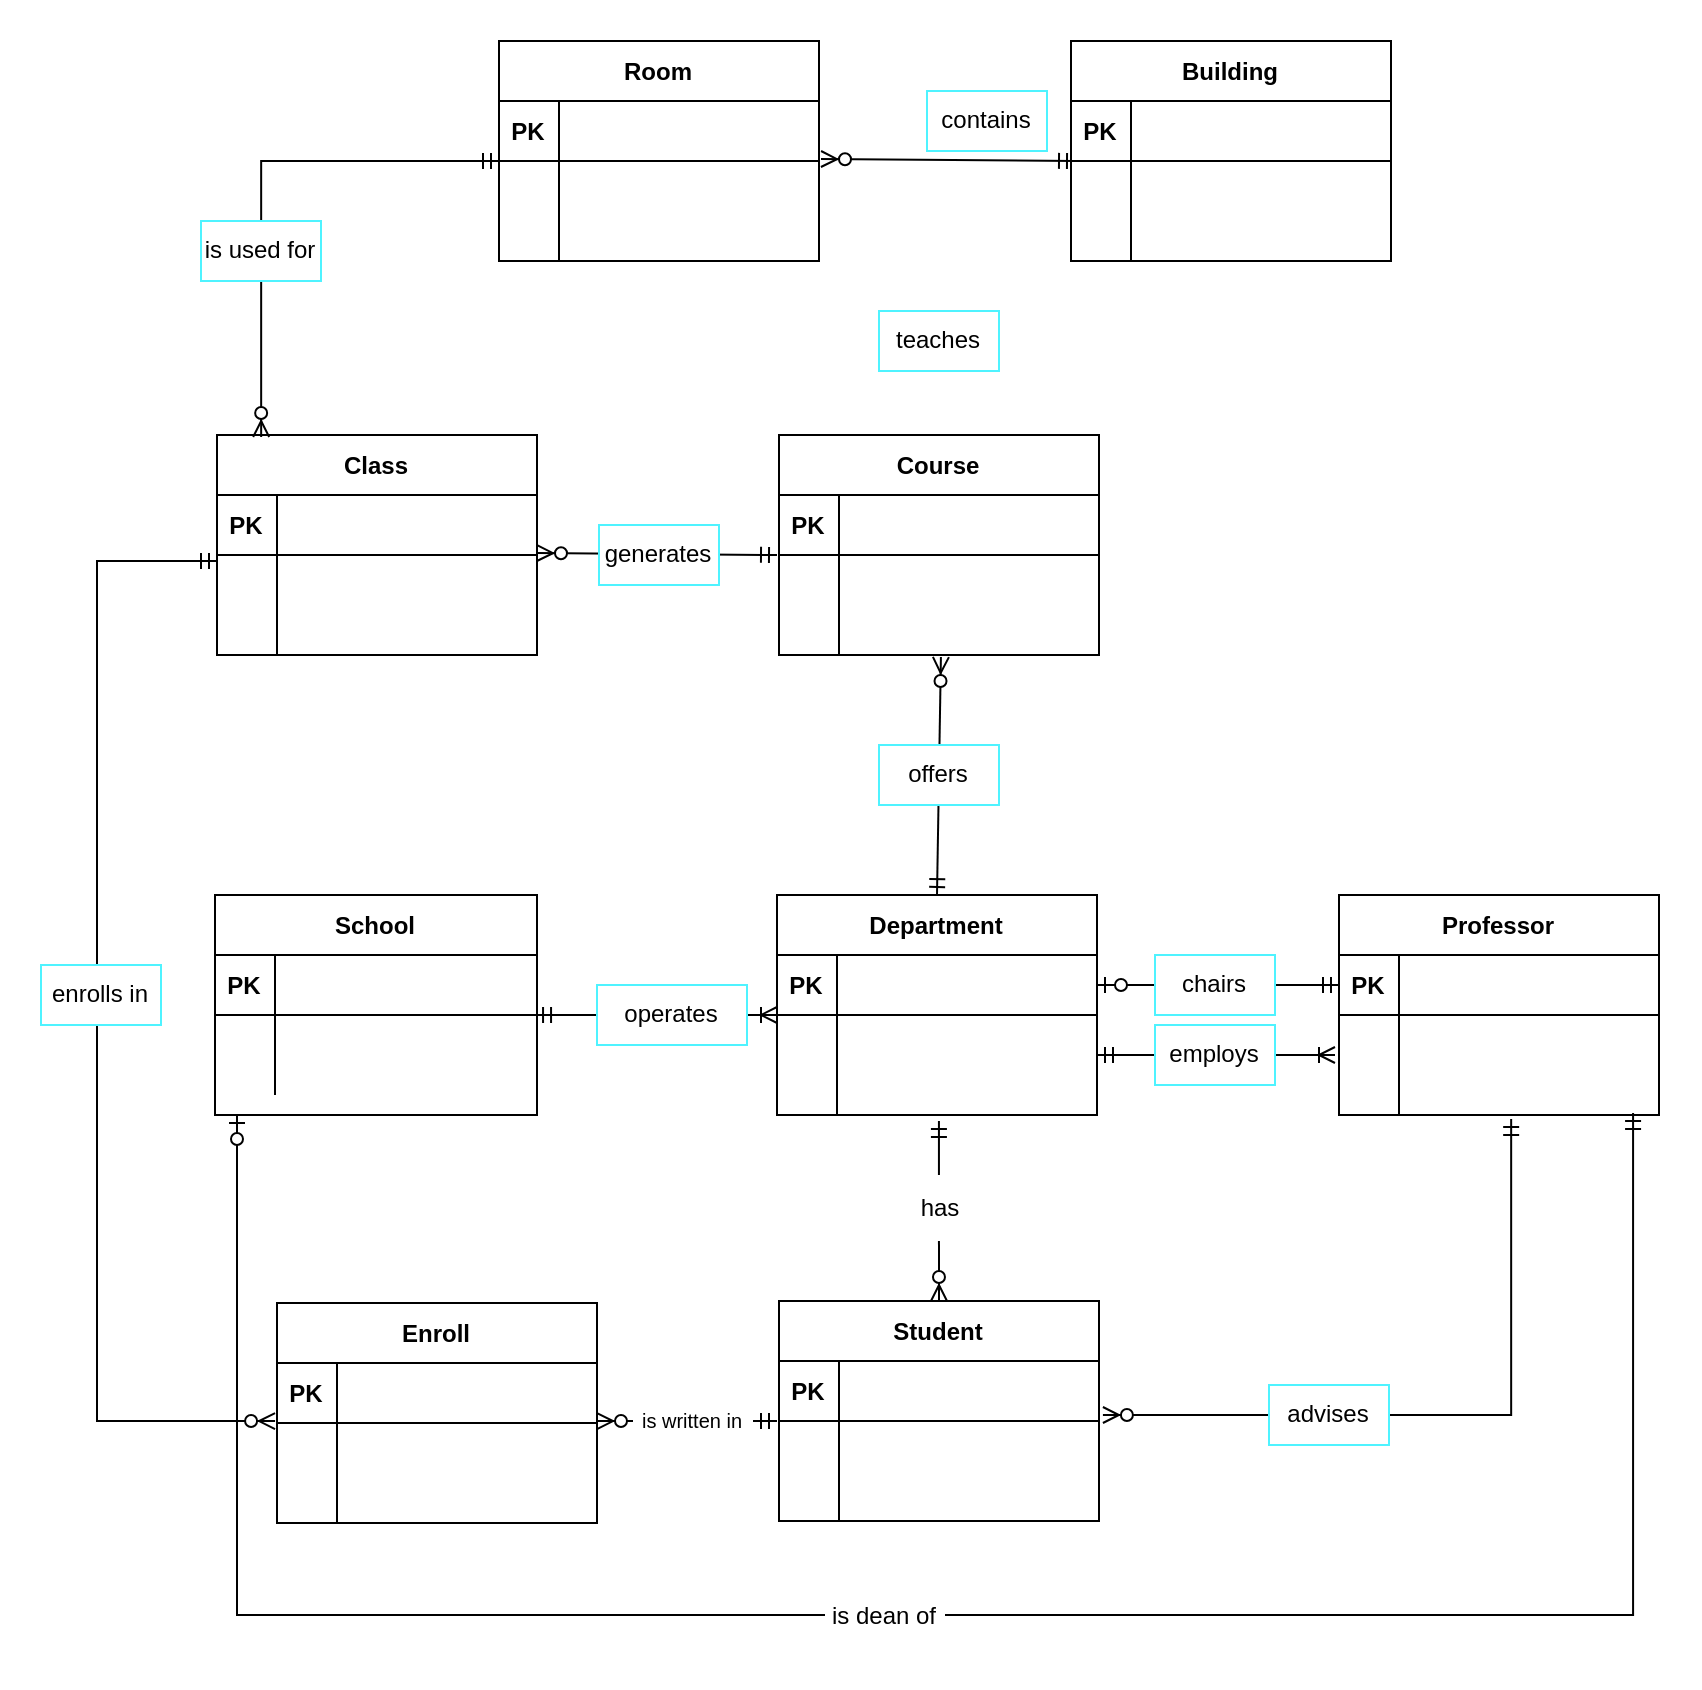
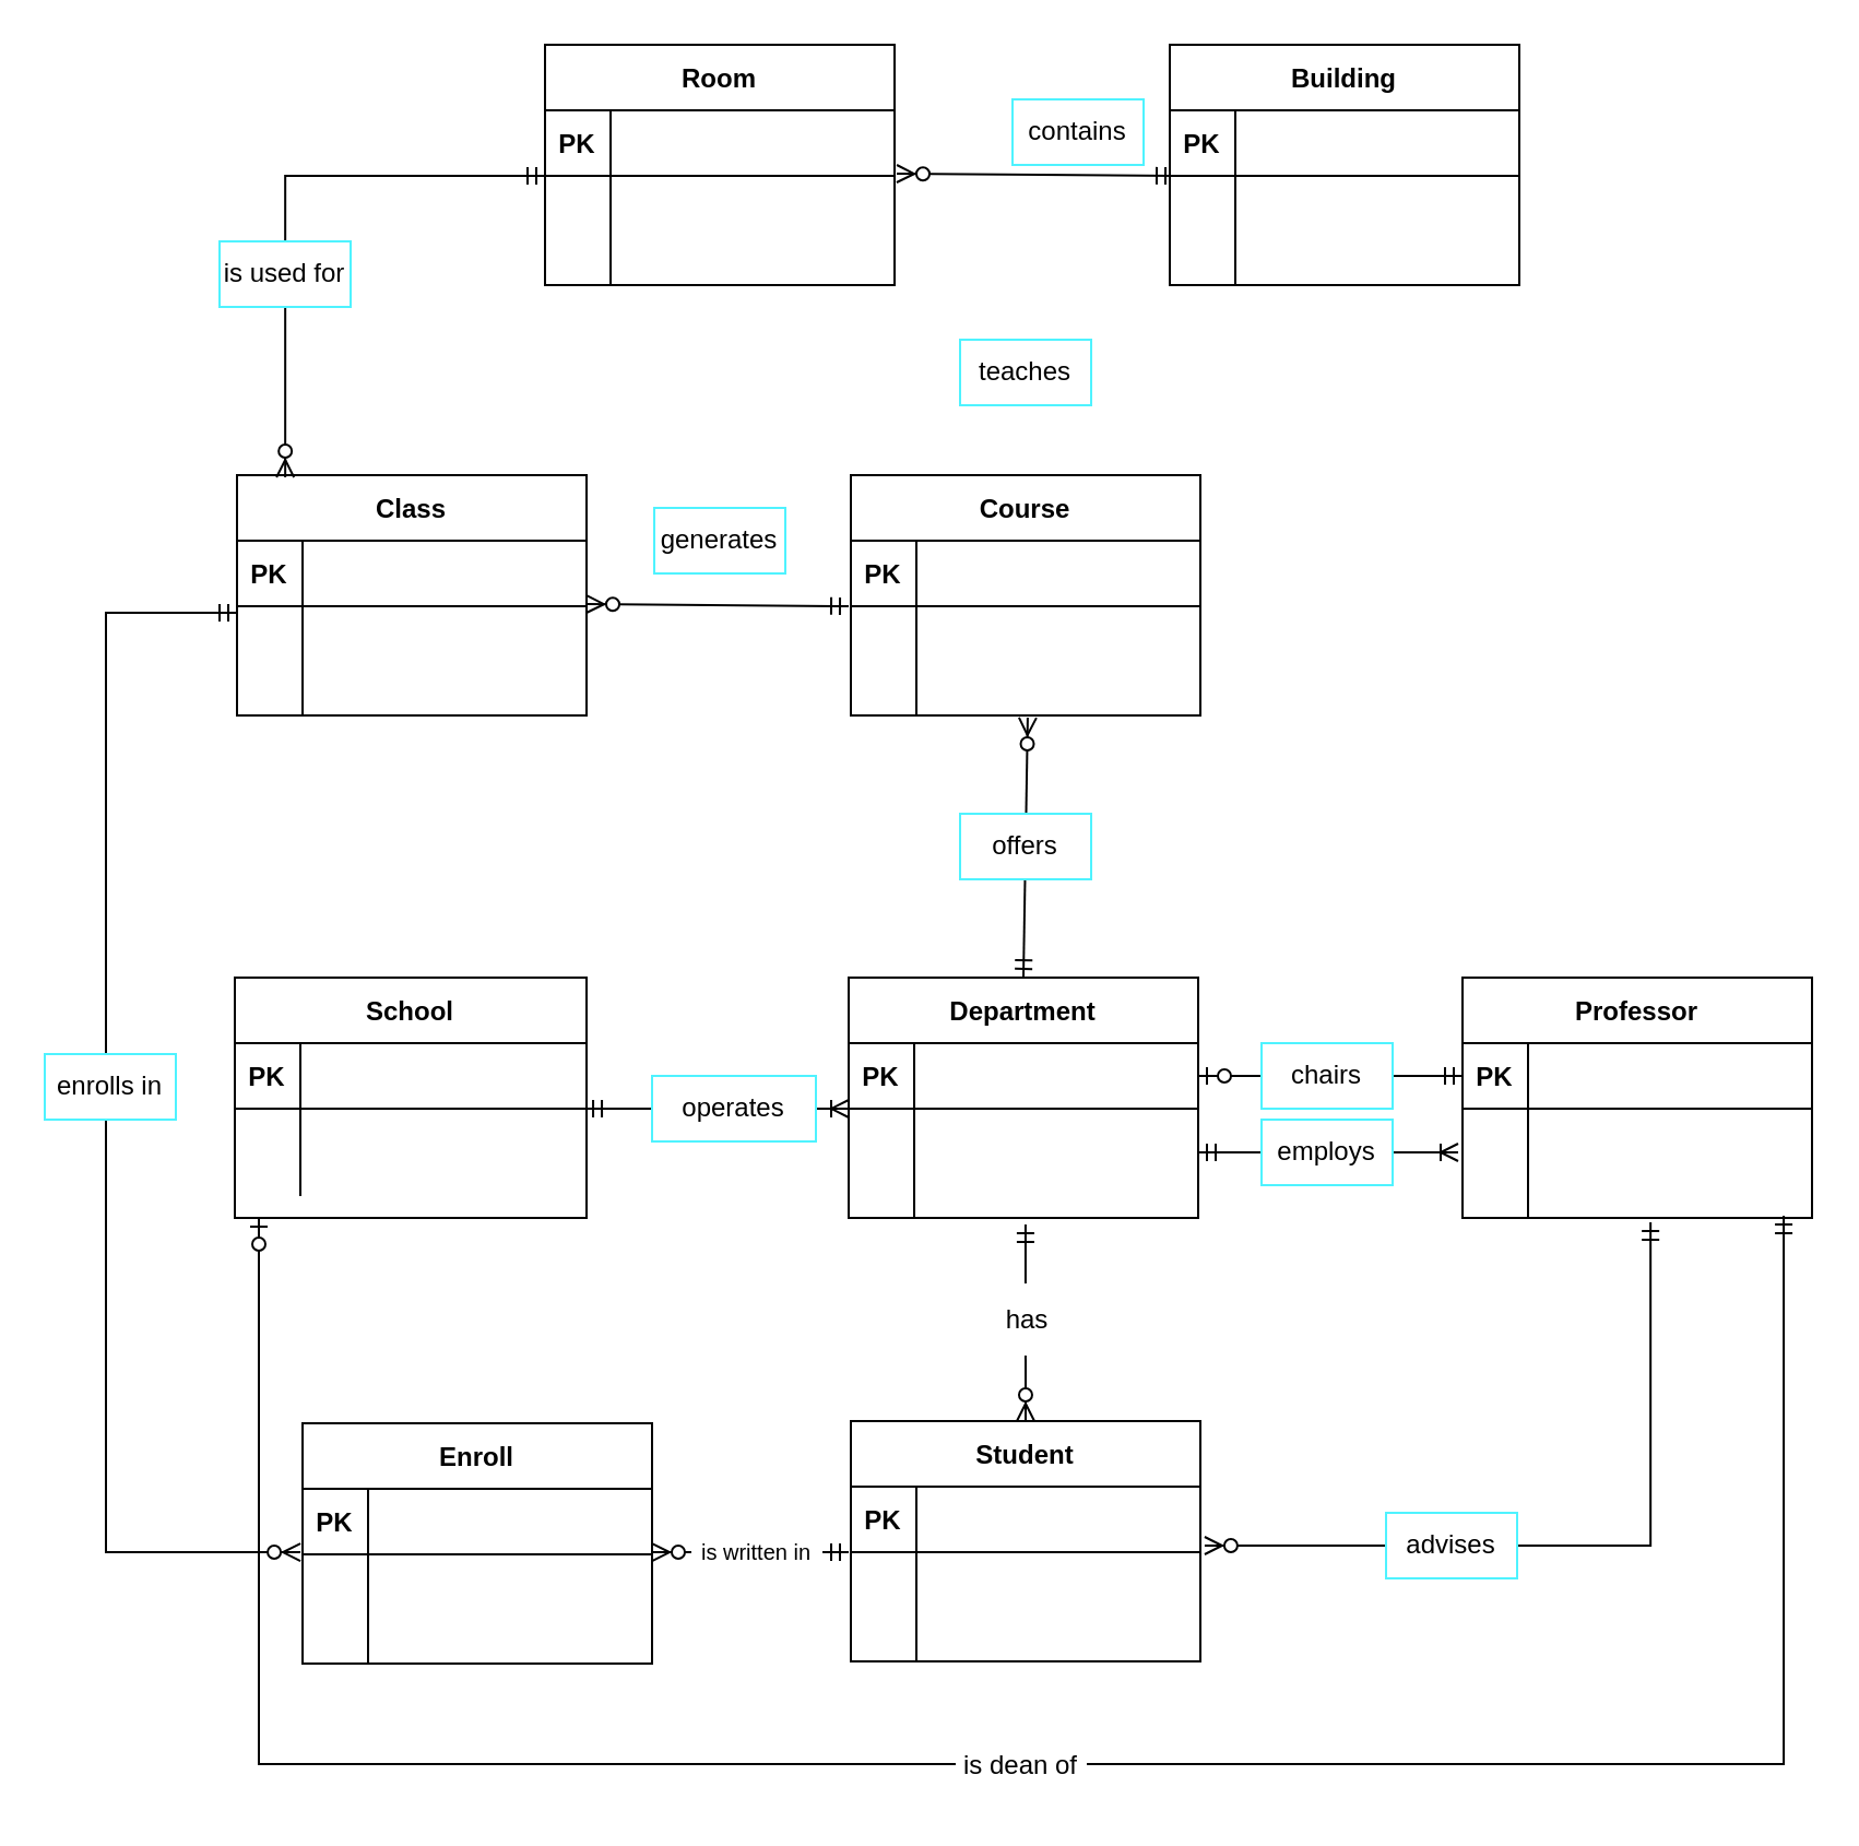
- <mxCell id="68" value="generates" style="text;html=1;align=center;verticalAlign=middle;whiteSpace=wrap;rounded=0;fillColor=#FFFFFF;strokeColor=#4FF3FF;" vertex="1" parent="1"><mxGeometry x="299" y="262" width="60" height="30" as="geometry" /></mxCell>
+ <mxCell id="68" value="generates" style="text;html=1;align=center;verticalAlign=middle;whiteSpace=wrap;rounded=0;fillColor=#FFFFFF;strokeColor=#4FF3FF;" vertex="1" parent="1"><mxGeometry x="299" y="232" width="60" height="30" as="geometry" /></mxCell>
- <mxCell id="64" value="is dean of" style="text;html=1;align=center;verticalAlign=middle;whiteSpace=wrap;rounded=0;fillColor=#FFFFFF;" vertex="1" parent="1"><mxGeometry x="412" y="793" width="60" height="30" as="geometry" /></mxCell>
+ <mxCell id="64" value="is dean of" style="text;html=1;align=center;verticalAlign=middle;whiteSpace=wrap;rounded=0;fillColor=#FFFFFF;" vertex="1" parent="1"><mxGeometry x="437" y="793" width="60" height="30" as="geometry" /></mxCell>
